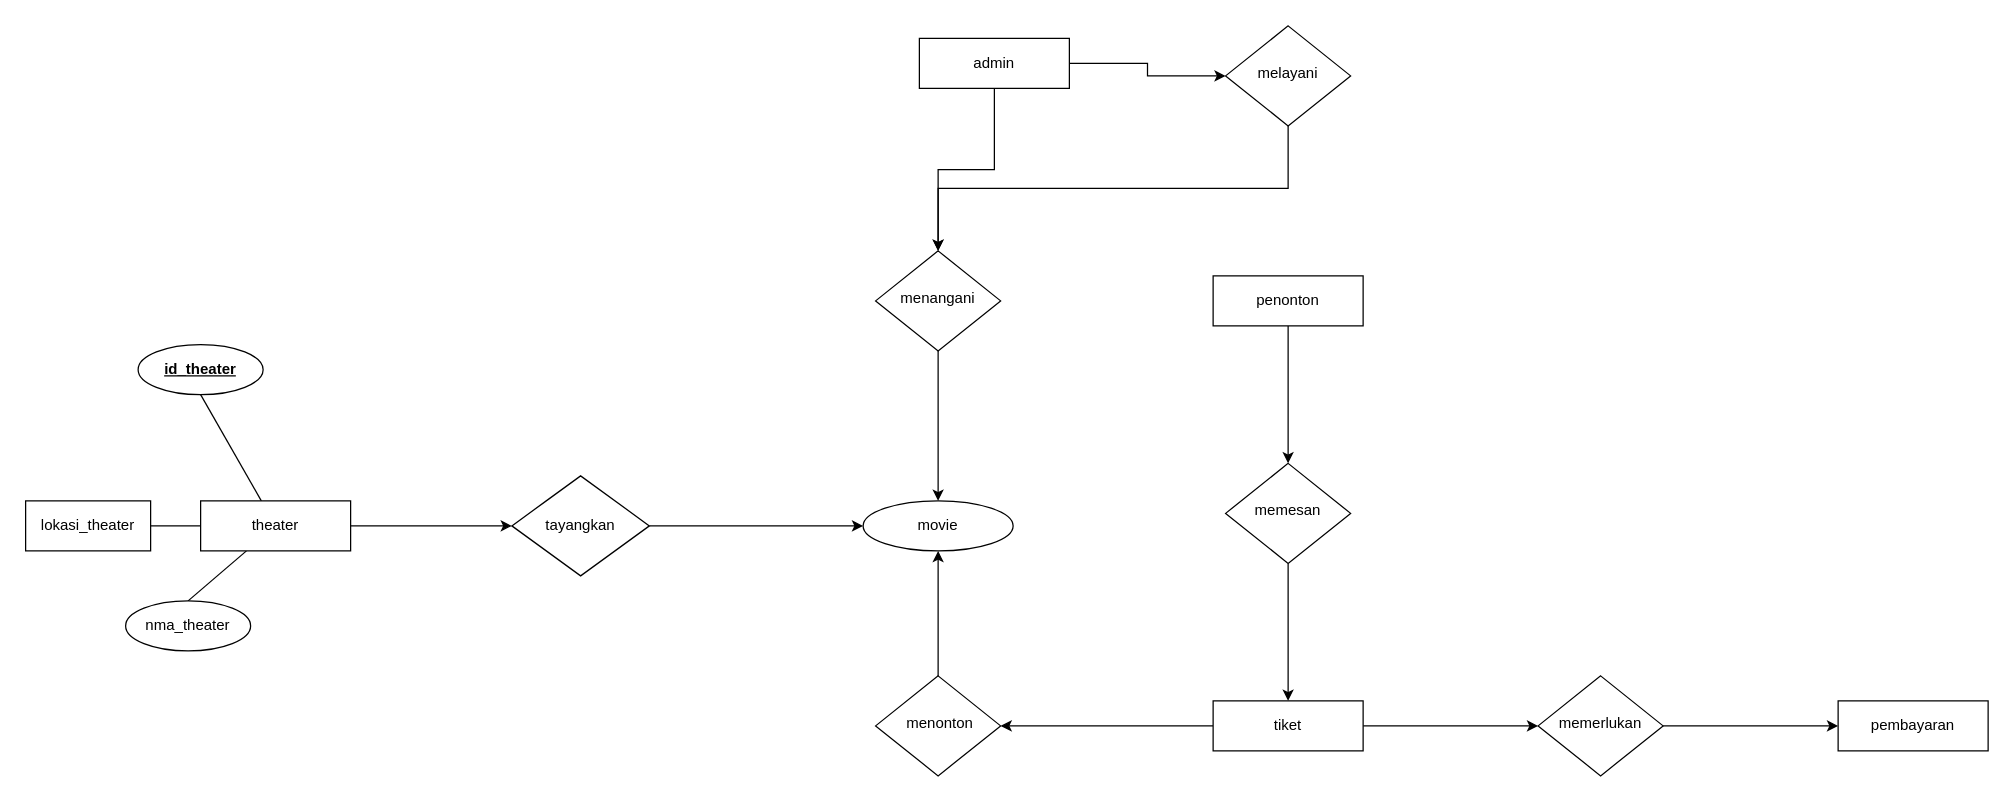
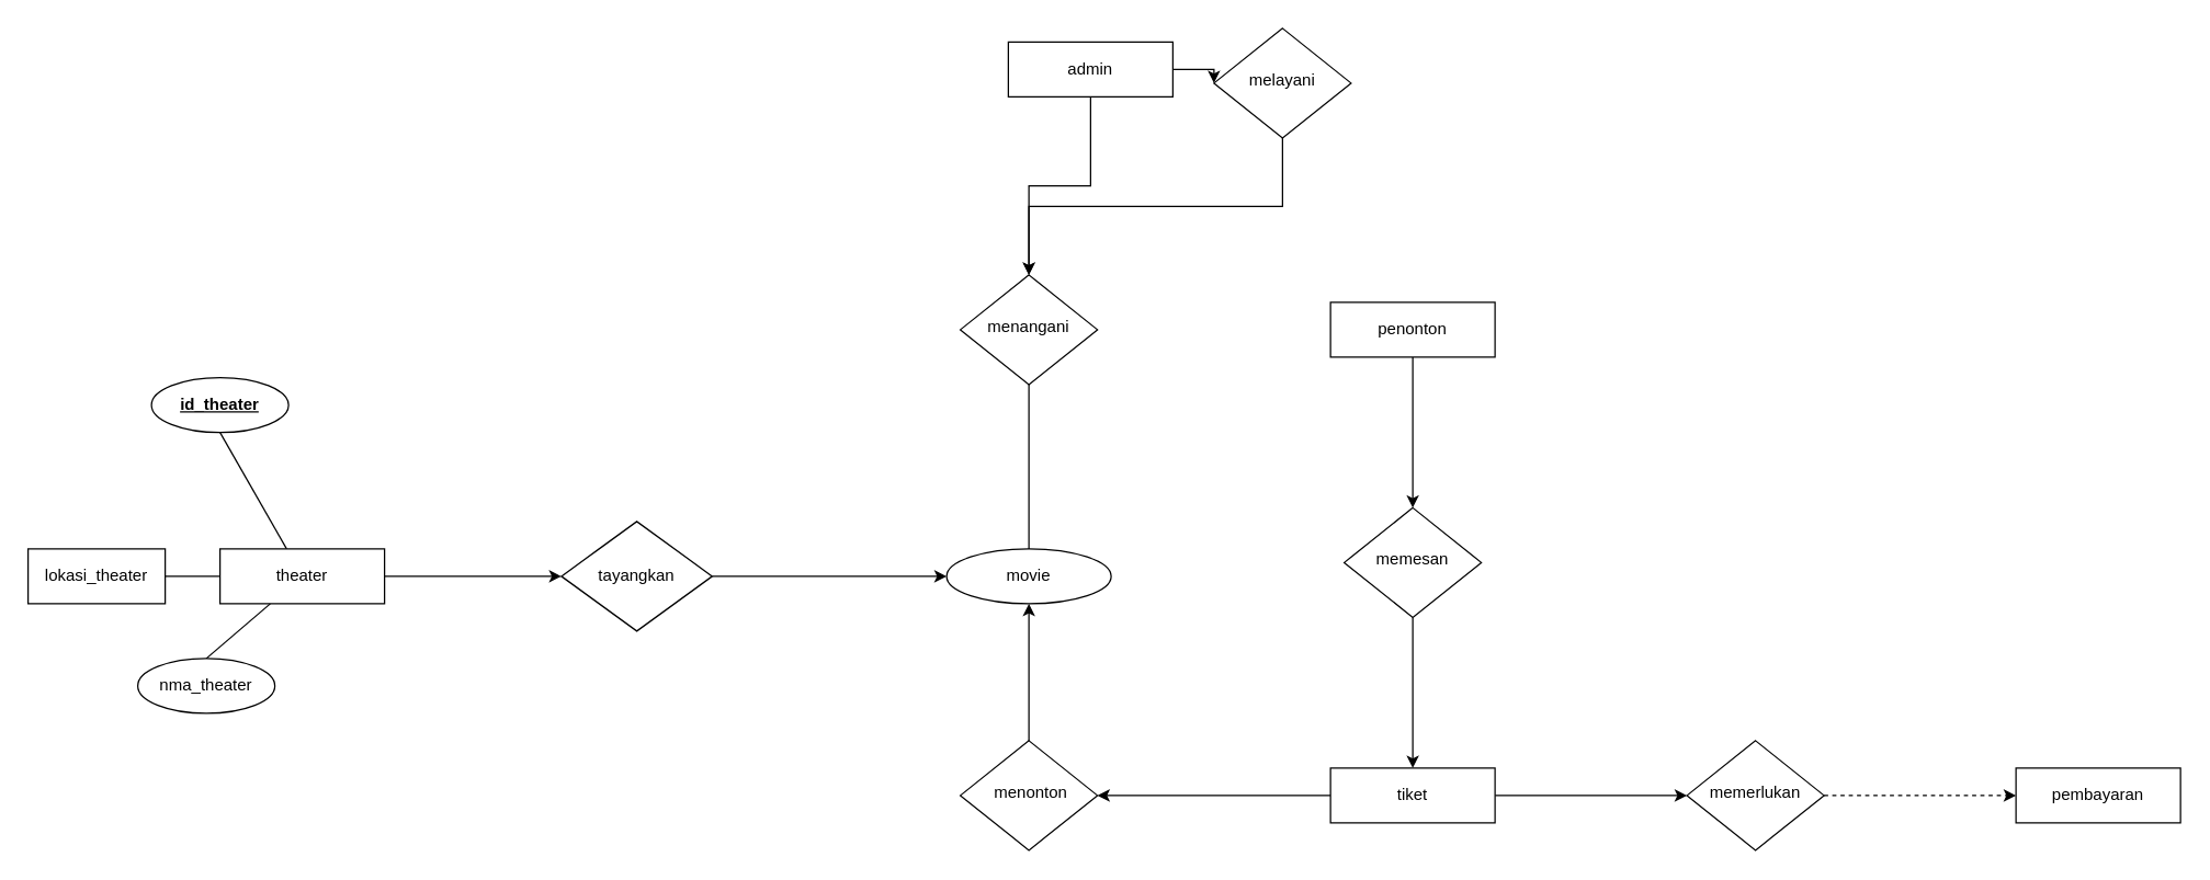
- <mxCell id="6" value="melayani" style="rhombus;whiteSpace=wrap;html=1;shadow=0;fontFamily=Helvetica;fontSize=12;align=center;strokeWidth=1;spacing=6;spacingTop=-4;" parent="1" vertex="1"><mxGeometry x="980" y="20" width="100" height="80" as="geometry" /></mxCell>
+ <mxCell id="6" value="melayani" style="rhombus;whiteSpace=wrap;html=1;shadow=0;fontFamily=Helvetica;fontSize=12;align=center;strokeWidth=1;spacing=6;spacingTop=-4;" parent="1" vertex="1"><mxGeometry x="885" y="20" width="100" height="80" as="geometry" /></mxCell>
- <mxCell id="20" style="edgeStyle=orthogonalEdgeStyle;rounded=0;orthogonalLoop=1;jettySize=auto;html=1;exitX=0.5;exitY=1;exitDx=0;exitDy=0;entryX=0.5;entryY=0;entryDx=0;entryDy=0;" parent="1" source="21" target="7" edge="1"><mxGeometry relative="1" as="geometry" /></mxCell>
+ <mxCell id="20" style="edgeStyle=orthogonalEdgeStyle;rounded=0;orthogonalLoop=1;jettySize=auto;html=1;exitX=0.5;exitY=1;exitDx=0;exitDy=0;entryX=0.5;entryY=0;entryDx=0;entryDy=0;endArrow=none;" parent="1" source="21" target="7" edge="1"><mxGeometry relative="1" as="geometry" /></mxCell>
- <mxCell id="16" value="" style="edgeStyle=orthogonalEdgeStyle;rounded=0;orthogonalLoop=1;jettySize=auto;html=1;exitX=1;exitY=0.5;exitDx=0;exitDy=0;entryX=0;entryY=0.5;entryDx=0;entryDy=0;" parent="1" source="17" target="15" edge="1"><mxGeometry relative="1" as="geometry" /></mxCell>
+ <mxCell id="16" value="" style="edgeStyle=orthogonalEdgeStyle;rounded=0;orthogonalLoop=1;jettySize=auto;html=1;exitX=1;exitY=0.5;exitDx=0;exitDy=0;entryX=0;entryY=0.5;entryDx=0;entryDy=0;dashed=1;" parent="1" source="17" target="15" edge="1"><mxGeometry relative="1" as="geometry" /></mxCell>
